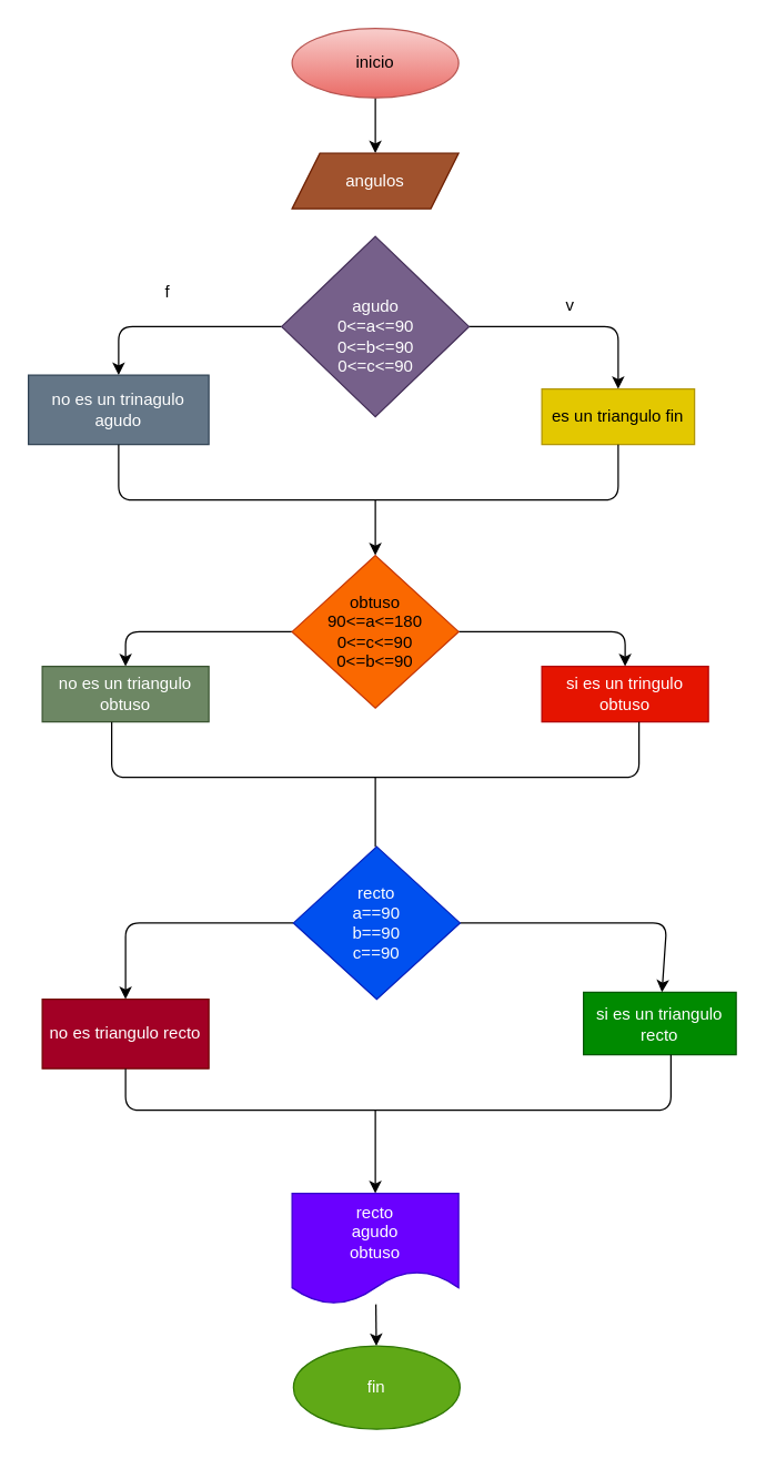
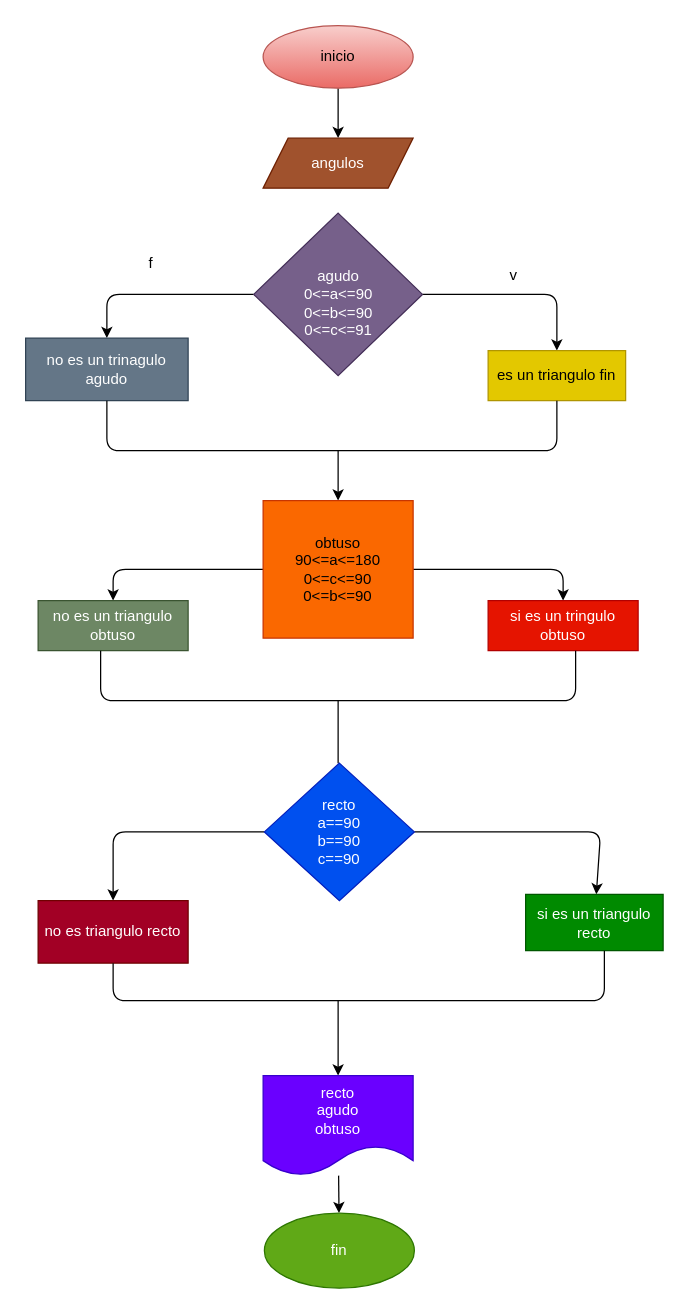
- <mxCell id="7" value="&lt;br&gt;agudo&lt;br&gt;0&amp;lt;=a&amp;lt;=90&lt;br&gt;0&amp;lt;=b&amp;lt;=90&lt;br&gt;0&amp;lt;=c&amp;lt;=90" style="rhombus;whiteSpace=wrap;html=1;fillColor=#76608a;fontColor=#ffffff;strokeColor=#432D57;" vertex="1" parent="1"><mxGeometry x="202.5" y="170" width="135" height="130" as="geometry" /></mxCell>
+ <mxCell id="7" value="&lt;br&gt;agudo&lt;br&gt;0&amp;lt;=a&amp;lt;=90&lt;br&gt;0&amp;lt;=b&amp;lt;=90&lt;br&gt;0&amp;lt;=c&amp;lt;=91" style="rhombus;whiteSpace=wrap;html=1;fillColor=#76608a;fontColor=#ffffff;strokeColor=#432D57;" vertex="1" parent="1"><mxGeometry x="202.5" y="170" width="135" height="130" as="geometry" /></mxCell>
- <mxCell id="14" value="obtuso&lt;br&gt;90&amp;lt;=a&amp;lt;=180&lt;br&gt;0&amp;lt;=c&amp;lt;=90&lt;br&gt;0&amp;lt;=b&amp;lt;=90" style="rhombus;whiteSpace=wrap;html=1;fillColor=#fa6800;fontColor=#000000;strokeColor=#C73500;" vertex="1" parent="1"><mxGeometry x="210" y="400" width="120" height="110" as="geometry" /></mxCell>
+ <mxCell id="14" value="obtuso&lt;br&gt;90&amp;lt;=a&amp;lt;=180&lt;br&gt;0&amp;lt;=c&amp;lt;=90&lt;br&gt;0&amp;lt;=b&amp;lt;=90" style="whiteSpace=wrap;html=1;fillColor=#fa6800;fontColor=#000000;strokeColor=#C73500;rounded=0;" vertex="1" parent="1"><mxGeometry x="210" y="400" width="120" height="110" as="geometry" /></mxCell>
